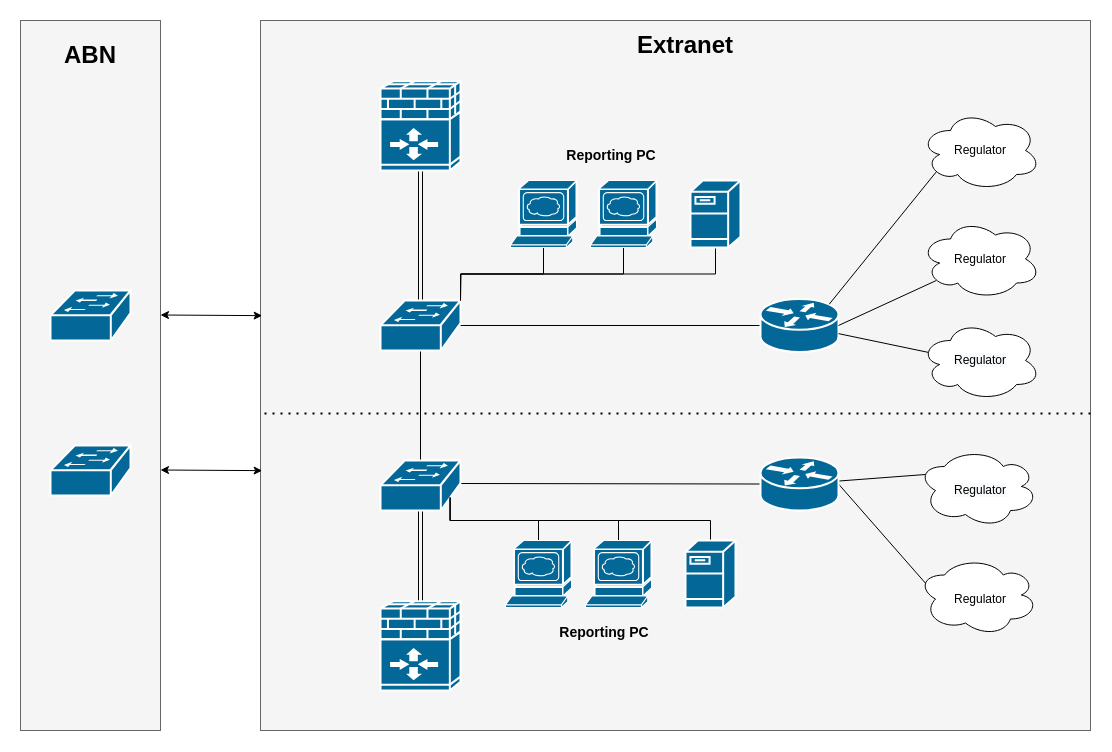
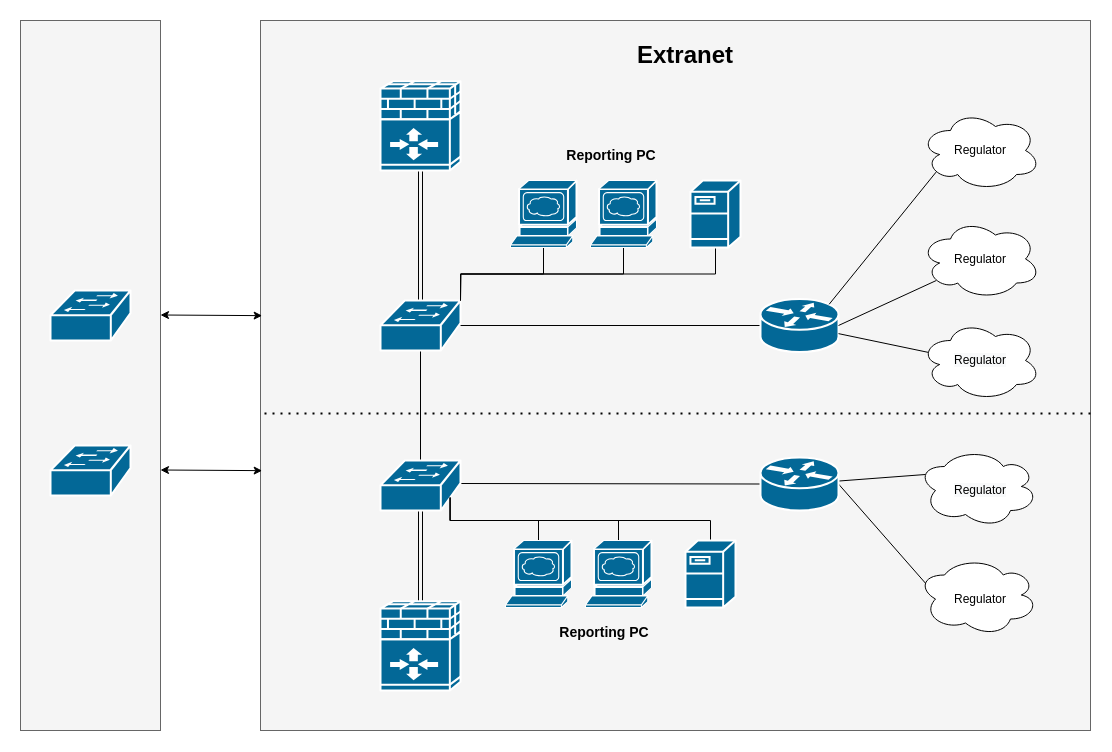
- <mxCell id="30" value="Extranet" style="text;html=1;align=center;verticalAlign=middle;whiteSpace=wrap;rounded=0;fontStyle=1;fontSize=24;" parent="1" vertex="1"><mxGeometry x="610" y="20" width="150" height="50" as="geometry" /></mxCell>
+ <mxCell id="30" value="Extranet" style="text;html=1;align=center;verticalAlign=middle;whiteSpace=wrap;rounded=0;fontStyle=1;fontSize=24;" parent="1" vertex="1"><mxGeometry x="610" y="30" width="150" height="50" as="geometry" /></mxCell>
- <mxCell id="32" value="ABN" style="text;html=1;align=center;verticalAlign=middle;whiteSpace=wrap;rounded=0;fontStyle=1;fontSize=24;" parent="1" vertex="1"><mxGeometry x="30" y="30" width="120" height="50" as="geometry" /></mxCell>
